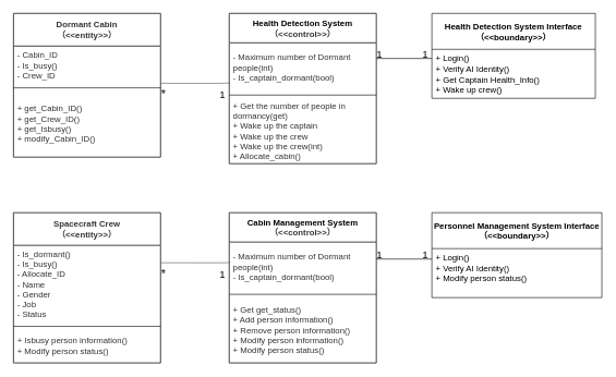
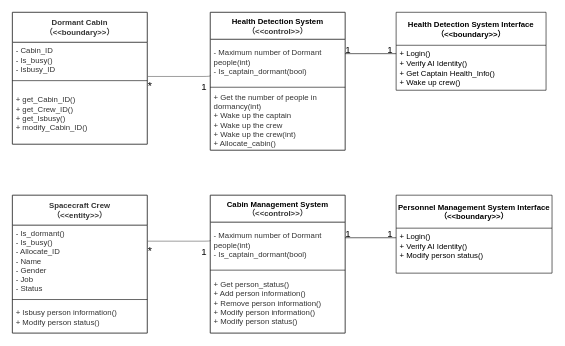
- <mxCell id="6" value="Dormant Cabin&lt;br&gt;（&amp;lt;&amp;lt;entity&amp;gt;&amp;gt;）" style="html=1;overflow=block;blockSpacing=1;whiteSpace=wrap;swimlane;childLayout=stackLayout;horizontal=1;horizontalStack=0;resizeParent=1;resizeParentMax=0;resizeLast=0;collapsible=0;fontStyle=0;marginBottom=0;swimlaneFillColor=#ffffff;startSize=50;whiteSpace=wrap;fontSize=13;fontColor=#333333;fontStyle=1;whiteSpace=wrap;align=center;spacing=0;strokeColor=#333333;strokeOpacity=100;strokeWidth=1.5;" vertex="1" parent="1"><mxGeometry x="20" y="20" width="225" height="220" as="geometry" /></mxCell>
+ <mxCell id="6" value="Dormant Cabin&lt;br&gt;（&amp;lt;&amp;lt;boundary&amp;gt;&amp;gt;）" style="html=1;overflow=block;blockSpacing=1;whiteSpace=wrap;swimlane;childLayout=stackLayout;horizontal=1;horizontalStack=0;resizeParent=1;resizeParentMax=0;resizeLast=0;collapsible=0;fontStyle=0;marginBottom=0;swimlaneFillColor=#ffffff;startSize=50;whiteSpace=wrap;fontSize=13;fontColor=#333333;fontStyle=1;whiteSpace=wrap;align=center;spacing=0;strokeColor=#333333;strokeOpacity=100;strokeWidth=1.5;" vertex="1" parent="1"><mxGeometry x="20" y="20" width="225" height="220" as="geometry" /></mxCell>
- <mxCell id="7" value="- Cabin_ID&lt;br&gt;- Is_busy()&lt;br&gt;- Crew_ID" style="part=1;html=1;whiteSpace=wrap;resizeHeight=0;strokeColor=none;fillColor=none;align=left;verticalAlign=middle;spacingLeft=4;spacingRight=4;overflow=hidden;rotatable=0;points=[[0,0.5],[1,0.5]];portConstraint=eastwest;swimlaneFillColor=#ffffff;strokeOpacity=100;whiteSpace=wrap;fontSize=13;fontColor=#333333;" vertex="1" parent="6"><mxGeometry y="50" width="225" height="60" as="geometry" /></mxCell>
+ <mxCell id="7" value="- Cabin_ID&lt;br&gt;- Is_busy()&lt;br&gt;- Isbusy_ID" style="part=1;html=1;whiteSpace=wrap;resizeHeight=0;strokeColor=none;fillColor=none;align=left;verticalAlign=middle;spacingLeft=4;spacingRight=4;overflow=hidden;rotatable=0;points=[[0,0.5],[1,0.5]];portConstraint=eastwest;swimlaneFillColor=#ffffff;strokeOpacity=100;whiteSpace=wrap;fontSize=13;fontColor=#333333;" vertex="1" parent="6"><mxGeometry y="50" width="225" height="60" as="geometry" /></mxCell>
- <mxCell id="5" value="+ Get the number of people in dormancy(get)&#10;+ Wake up the captain&#10;+ Wake up the crew&#10;+ Wake up the crew(int)&#10;+ Allocate_cabin()" style="part=1;html=1;whiteSpace=wrap;resizeHeight=0;strokeColor=none;fillColor=none;align=left;verticalAlign=middle;spacingLeft=4;spacingRight=4;overflow=hidden;rotatable=0;points=[[0,0.5],[1,0.5]];portConstraint=eastwest;swimlaneFillColor=#ffffff;strokeOpacity=100;whiteSpace=wrap;fontSize=13;fontColor=#333333;" vertex="1" parent="2"><mxGeometry y="129" width="225" height="101" as="geometry" /></mxCell>
+ <mxCell id="5" value="+ Get the number of people in dormancy(int)&#10;+ Wake up the captain&#10;+ Wake up the crew&#10;+ Wake up the crew(int)&#10;+ Allocate_cabin()" style="part=1;html=1;whiteSpace=wrap;resizeHeight=0;strokeColor=none;fillColor=none;align=left;verticalAlign=middle;spacingLeft=4;spacingRight=4;overflow=hidden;rotatable=0;points=[[0,0.5],[1,0.5]];portConstraint=eastwest;swimlaneFillColor=#ffffff;strokeOpacity=100;whiteSpace=wrap;fontSize=13;fontColor=#333333;" vertex="1" parent="2"><mxGeometry y="129" width="225" height="101" as="geometry" /></mxCell>
- <mxCell id="23" value="+ Get get_status()&lt;br&gt;+ Add person information()&lt;br&gt;+ Remove person information()&lt;br&gt;+ Modify person information()&lt;br&gt;+ Modify person status()" style="part=1;html=1;whiteSpace=wrap;resizeHeight=0;strokeColor=none;fillColor=none;align=left;verticalAlign=middle;spacingLeft=4;spacingRight=4;overflow=hidden;rotatable=0;points=[[0,0.5],[1,0.5]];portConstraint=eastwest;swimlaneFillColor=#ffffff;strokeOpacity=100;whiteSpace=wrap;fontSize=13;fontColor=#333333;" vertex="1" parent="20"><mxGeometry y="129" width="225" height="101" as="geometry" /></mxCell>
+ <mxCell id="23" value="+ Get person_status()&lt;br&gt;+ Add person information()&lt;br&gt;+ Remove person information()&lt;br&gt;+ Modify person information()&lt;br&gt;+ Modify person status()" style="part=1;html=1;whiteSpace=wrap;resizeHeight=0;strokeColor=none;fillColor=none;align=left;verticalAlign=middle;spacingLeft=4;spacingRight=4;overflow=hidden;rotatable=0;points=[[0,0.5],[1,0.5]];portConstraint=eastwest;swimlaneFillColor=#ffffff;strokeOpacity=100;whiteSpace=wrap;fontSize=13;fontColor=#333333;" vertex="1" parent="20"><mxGeometry y="129" width="225" height="101" as="geometry" /></mxCell>
